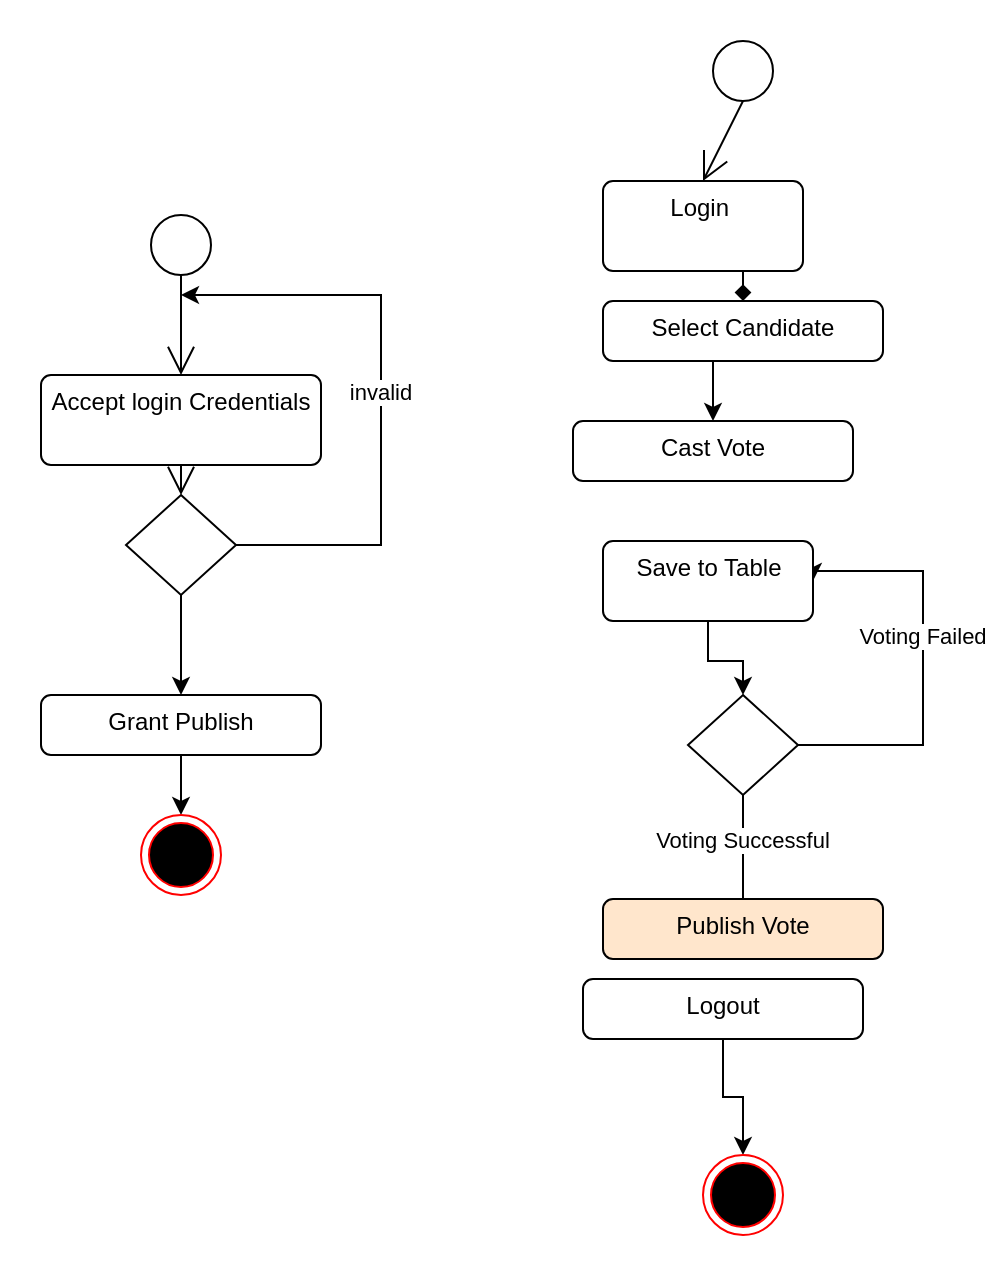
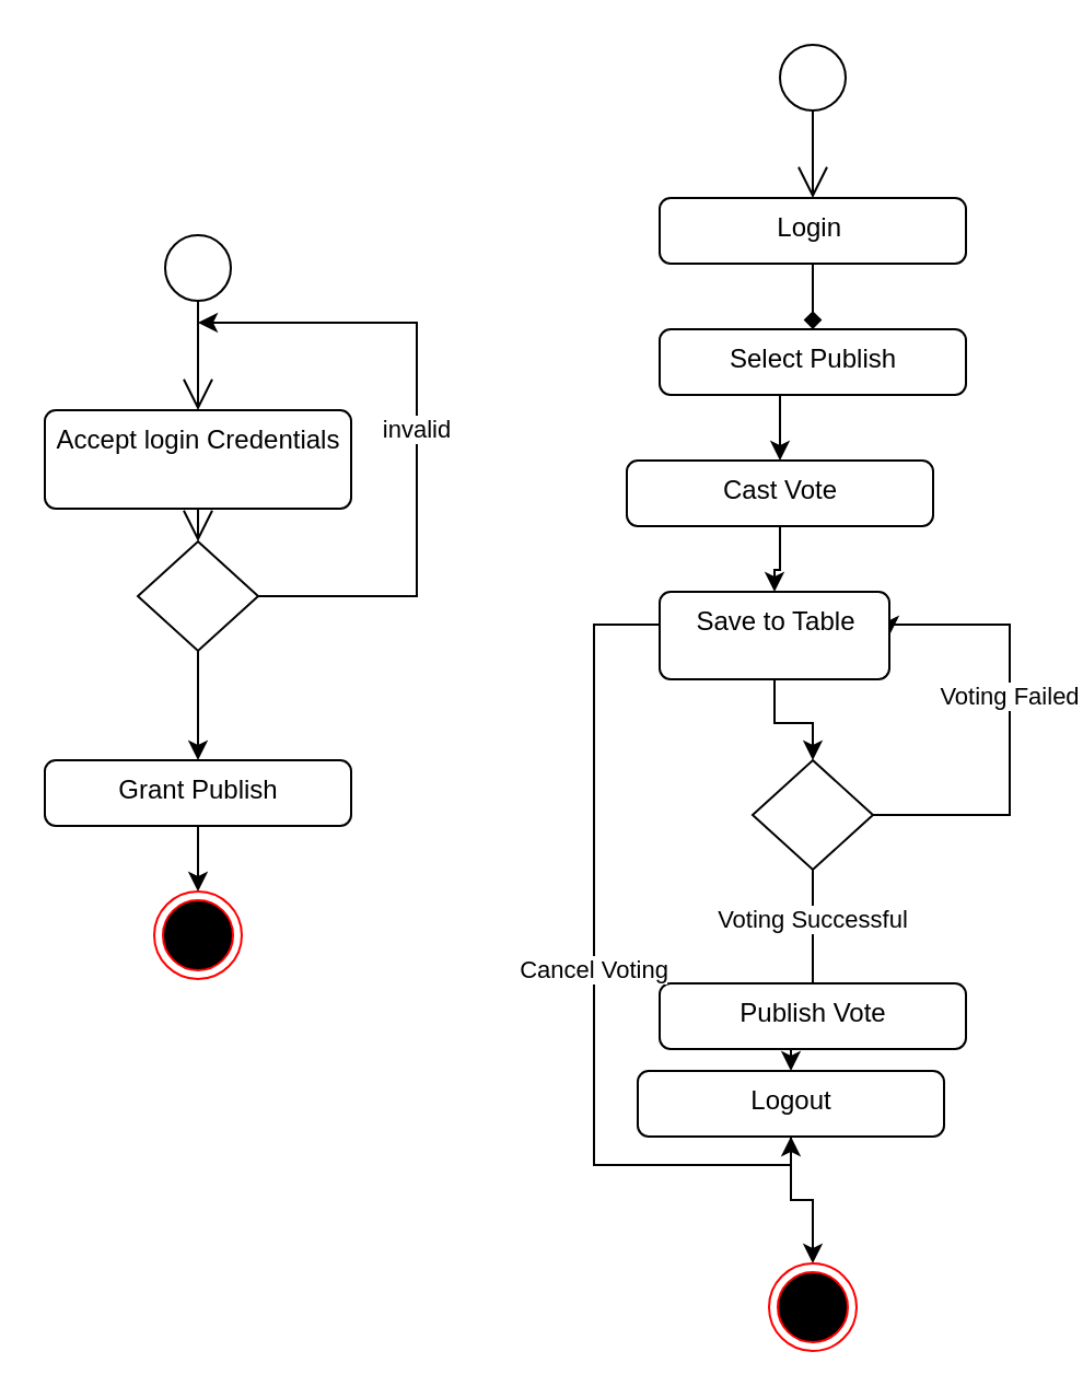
- <mxCell id="13" value="Login&amp;nbsp;" style="html=1;align=center;verticalAlign=top;rounded=1;absoluteArcSize=1;arcSize=10;dashed=0;" parent="1" vertex="1"><mxGeometry x="301" y="90" width="100" height="45" as="geometry" /></mxCell>
+ <mxCell id="13" value="Login&amp;nbsp;" style="html=1;align=center;verticalAlign=top;rounded=1;absoluteArcSize=1;arcSize=10;dashed=0;" parent="1" vertex="1"><mxGeometry x="301" y="90" width="140" height="30" as="geometry" /></mxCell>
- <mxCell id="28" value="Select Candidate" style="html=1;align=center;verticalAlign=top;rounded=1;absoluteArcSize=1;arcSize=10;dashed=0;" parent="1" vertex="1"><mxGeometry x="301" y="150" width="140" height="30" as="geometry" /></mxCell>
+ <mxCell id="28" value="Select Publish" style="html=1;align=center;verticalAlign=top;rounded=1;absoluteArcSize=1;arcSize=10;dashed=0;" parent="1" vertex="1"><mxGeometry x="301" y="150" width="140" height="30" as="geometry" /></mxCell>
+ <mxCell id="12" style="edgeStyle=orthogonalEdgeStyle;rounded=0;orthogonalLoop=1;jettySize=auto;html=1;exitX=0.5;exitY=0.667;exitDx=0;exitDy=0;exitPerimeter=0;" parent="1" source="26" target="23" edge="1"><mxGeometry relative="1" as="geometry"><mxPoint x="461" y="260" as="sourcePoint" /></mxGeometry></mxCell>
+ <mxCell id="25" value="Cancel Voting" style="edgeStyle=orthogonalEdgeStyle;rounded=0;orthogonalLoop=1;jettySize=auto;html=1;exitX=0;exitY=0.25;exitDx=0;exitDy=0;" parent="1" source="23" target="24" edge="1"><mxGeometry relative="1" as="geometry"><mxPoint x="251" y="480" as="targetPoint" /><Array as="points"><mxPoint x="301" y="285" /><mxPoint x="271" y="285" /><mxPoint x="271" y="532" /></Array><mxPoint x="408.5" y="405" as="sourcePoint" /></mxGeometry></mxCell>
- <mxCell id="20" value="Publish Vote" style="html=1;align=center;verticalAlign=top;rounded=1;absoluteArcSize=1;arcSize=10;dashed=0;fillColor=#ffe6cc;" parent="1" vertex="1"><mxGeometry x="301" y="449" width="140" height="30" as="geometry" /></mxCell>
+ <mxCell id="20" value="Publish Vote" style="html=1;align=center;verticalAlign=top;rounded=1;absoluteArcSize=1;arcSize=10;dashed=0;" parent="1" vertex="1"><mxGeometry x="301" y="449" width="140" height="30" as="geometry" /></mxCell>
+ <mxCell id="19" style="edgeStyle=orthogonalEdgeStyle;rounded=0;orthogonalLoop=1;jettySize=auto;html=1;exitX=0.5;exitY=1;exitDx=0;exitDy=0;entryX=0.5;entryY=0;entryDx=0;entryDy=0;" parent="1" source="20" target="24" edge="1"><mxGeometry relative="1" as="geometry" /></mxCell>
